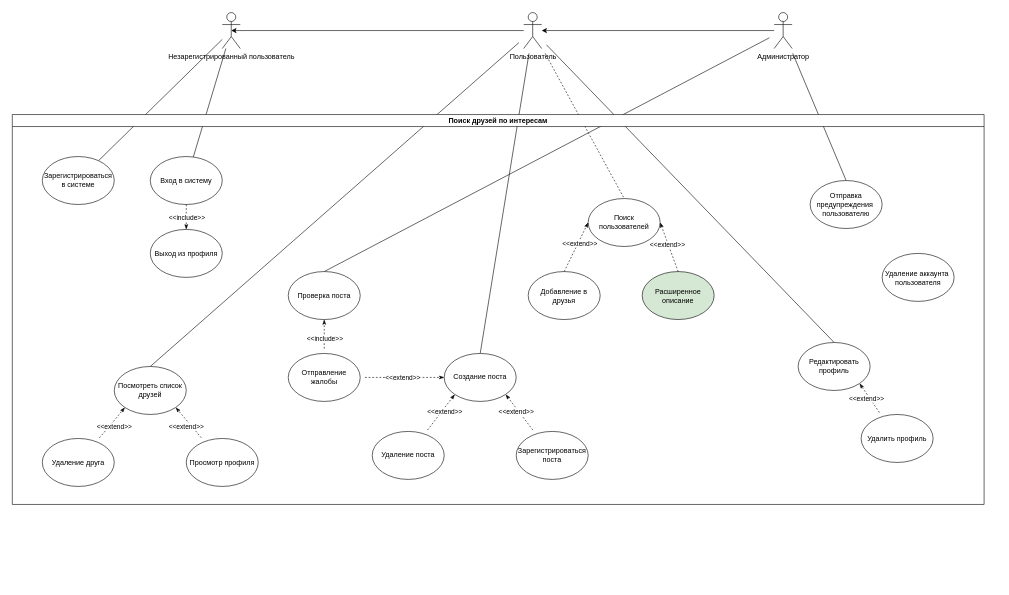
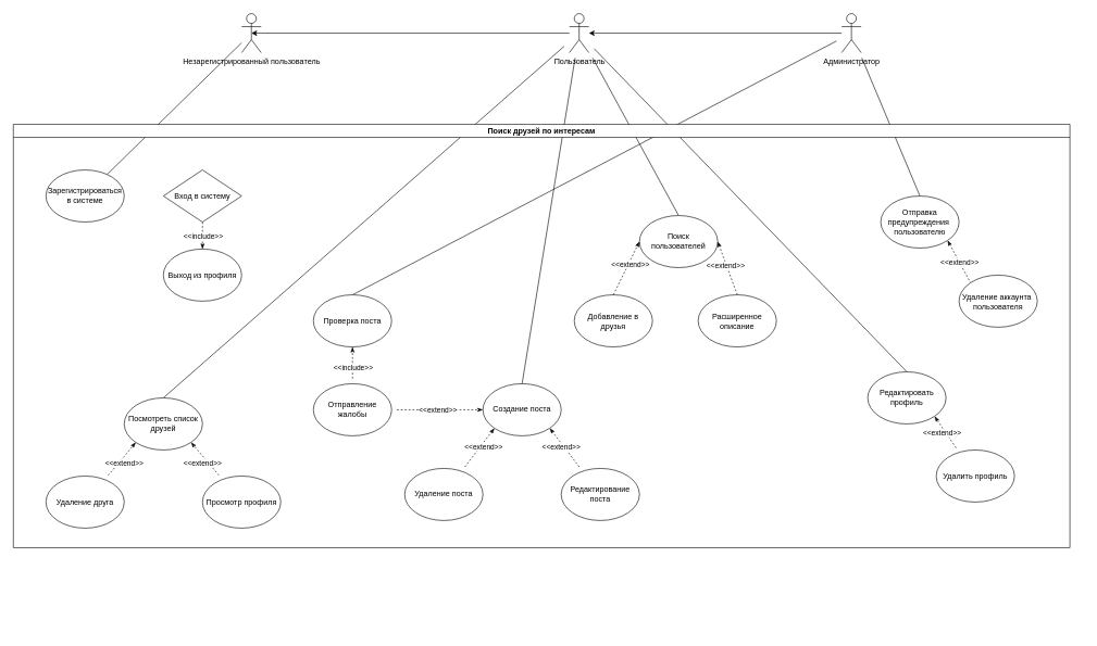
- <mxCell id="13" style="rounded=0;orthogonalLoop=1;jettySize=auto;html=1;endArrow=none;endFill=0;" parent="1" source="14" target="17" edge="1"><mxGeometry relative="1" as="geometry" /></mxCell>
- <mxCell id="6" style="edgeStyle=none;rounded=0;orthogonalLoop=1;jettySize=auto;html=1;entryX=0.5;entryY=0;entryDx=0;entryDy=0;strokeColor=default;endArrow=none;endFill=0;startSize=6;endSize=6;sourcePerimeterSpacing=8;targetPerimeterSpacing=8;dashed=1;" parent="1" source="7" target="34" edge="1"><mxGeometry relative="1" as="geometry" /></mxCell>
+ <mxCell id="6" style="edgeStyle=none;rounded=0;orthogonalLoop=1;jettySize=auto;html=1;entryX=0.5;entryY=0;entryDx=0;entryDy=0;strokeColor=default;endArrow=none;endFill=0;startSize=6;endSize=6;sourcePerimeterSpacing=8;targetPerimeterSpacing=8;" parent="1" source="7" target="34" edge="1"><mxGeometry relative="1" as="geometry" /></mxCell>
- <mxCell id="17" value="Вход в систему" style="ellipse;whiteSpace=wrap;html=1;" parent="15" vertex="1"><mxGeometry x="230" y="70" width="120" height="80" as="geometry" /></mxCell>
+ <mxCell id="17" value="Вход в систему" style="rhombus;whiteSpace=wrap;html=1;" parent="15" vertex="1"><mxGeometry x="230" y="70" width="120" height="80" as="geometry" /></mxCell>
+ <mxCell id="29" style="edgeStyle=none;rounded=0;orthogonalLoop=1;jettySize=auto;html=1;exitX=1;exitY=1;exitDx=0;exitDy=0;entryX=0;entryY=0;entryDx=0;entryDy=0;startArrow=classicThin;startFill=1;endArrow=none;endFill=0;dashed=1;" parent="15" source="31" target="32" edge="1"><mxGeometry relative="1" as="geometry" /></mxCell>
+ <mxCell id="30" value="&amp;lt;&amp;lt;extend&amp;gt;&amp;gt;" style="edgeLabel;html=1;align=center;verticalAlign=middle;resizable=0;points=[];" parent="29" vertex="1" connectable="0"><mxGeometry x="-0.266" y="1" relative="1" as="geometry"><mxPoint x="4" y="10" as="offset" /></mxGeometry></mxCell>
- <mxCell id="51" value="Расширенное описание" style="ellipse;whiteSpace=wrap;html=1;fillColor=#d5e8d4;" parent="35" vertex="1"><mxGeometry x="590" width="120" height="80" as="geometry" /></mxCell>
+ <mxCell id="51" value="Расширенное описание" style="ellipse;whiteSpace=wrap;html=1;" parent="35" vertex="1"><mxGeometry x="590" width="120" height="80" as="geometry" /></mxCell>
- <mxCell id="41" value="Зарегистрироваться поста" style="ellipse;whiteSpace=wrap;html=1;shadow=0;" parent="38" vertex="1"><mxGeometry x="240" y="130" width="120" height="80" as="geometry" /></mxCell>
+ <mxCell id="41" value="Редактирование поста" style="ellipse;whiteSpace=wrap;html=1;shadow=0;" parent="38" vertex="1"><mxGeometry x="240" y="130" width="120" height="80" as="geometry" /></mxCell>
